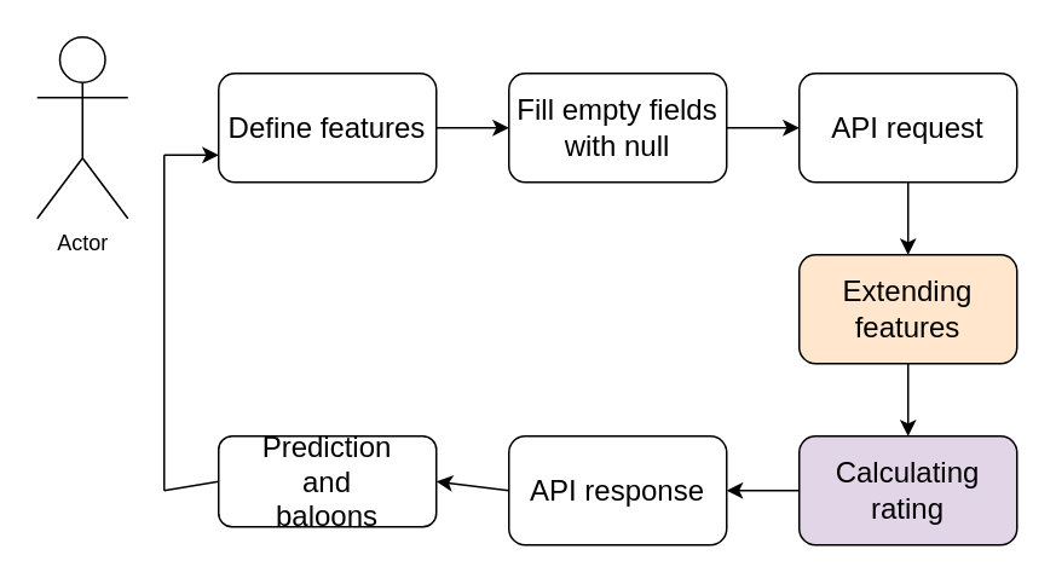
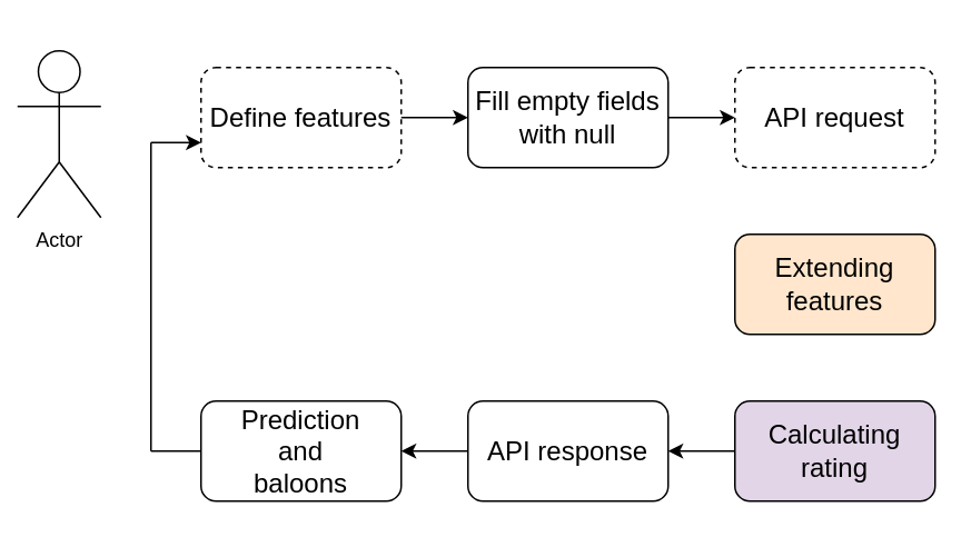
- <mxCell id="2" value="Actor" style="shape=umlActor;verticalLabelPosition=bottom;verticalAlign=top;html=1;outlineConnect=0;" vertex="1" parent="1"><mxGeometry x="20" y="20" width="50" height="100" as="geometry" /></mxCell>
+ <mxCell id="2" value="Actor" style="shape=umlActor;verticalLabelPosition=bottom;verticalAlign=top;html=1;outlineConnect=0;" vertex="1" parent="1"><mxGeometry x="10" y="30" width="50" height="100" as="geometry" /></mxCell>
- <mxCell id="3" value="&lt;font style=&quot;font-size: 16px&quot;&gt;Define features&lt;/font&gt;" style="rounded=1;whiteSpace=wrap;html=1;" vertex="1" parent="1"><mxGeometry x="120" y="40" width="120" height="60" as="geometry" /></mxCell>
+ <mxCell id="3" value="&lt;font style=&quot;font-size: 16px&quot;&gt;Define features&lt;/font&gt;" style="rounded=1;whiteSpace=wrap;html=1;dashed=1;" vertex="1" parent="1"><mxGeometry x="120" y="40" width="120" height="60" as="geometry" /></mxCell>
- <mxCell id="5" value="&lt;span style=&quot;font-size: 16px&quot;&gt;API request&lt;/span&gt;" style="rounded=1;whiteSpace=wrap;html=1;" vertex="1" parent="1"><mxGeometry x="440" y="40" width="120" height="60" as="geometry" /></mxCell>
+ <mxCell id="5" value="&lt;span style=&quot;font-size: 16px&quot;&gt;API request&lt;/span&gt;" style="rounded=1;whiteSpace=wrap;html=1;dashed=1;" vertex="1" parent="1"><mxGeometry x="440" y="40" width="120" height="60" as="geometry" /></mxCell>
- <mxCell id="12" value="" style="endArrow=classic;html=1;exitX=0.5;exitY=1;exitDx=0;exitDy=0;entryX=0.5;entryY=0;entryDx=0;entryDy=0;" edge="1" parent="1" source="5" target="6"><mxGeometry width="50" height="50" relative="1" as="geometry"><mxPoint x="360" y="320" as="sourcePoint" /><mxPoint x="410" y="270" as="targetPoint" /></mxGeometry></mxCell>
- <mxCell id="13" value="" style="endArrow=classic;html=1;exitX=0.5;exitY=1;exitDx=0;exitDy=0;entryX=0.5;entryY=0;entryDx=0;entryDy=0;" edge="1" parent="1" source="6" target="7"><mxGeometry width="50" height="50" relative="1" as="geometry"><mxPoint x="410" y="80" as="sourcePoint" /><mxPoint x="450" y="80" as="targetPoint" /></mxGeometry></mxCell>
- <mxCell id="9" value="&lt;font style=&quot;font-size: 16px&quot;&gt;Prediction&lt;br&gt;and&lt;br&gt;baloons&lt;/font&gt;" style="rounded=1;whiteSpace=wrap;html=1;" vertex="1" parent="1"><mxGeometry x="120" y="240" width="120" height="50" as="geometry" /></mxCell>
+ <mxCell id="9" value="&lt;font style=&quot;font-size: 16px&quot;&gt;Prediction&lt;br&gt;and&lt;br&gt;baloons&lt;/font&gt;" style="rounded=1;whiteSpace=wrap;html=1;" vertex="1" parent="1"><mxGeometry x="120" y="240" width="120" height="60" as="geometry" /></mxCell>
